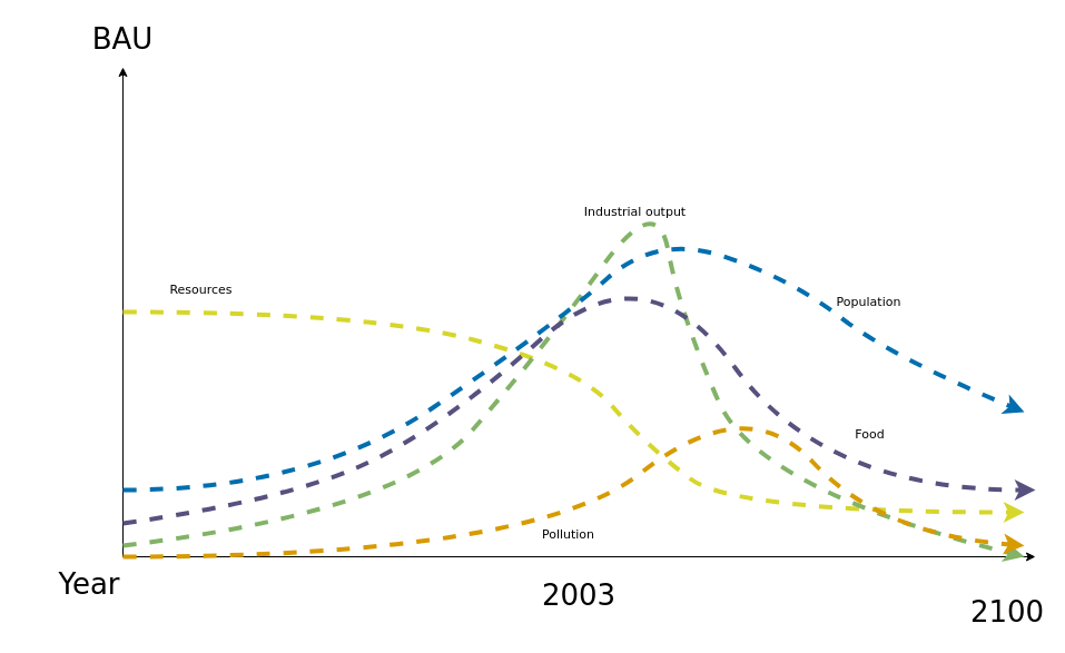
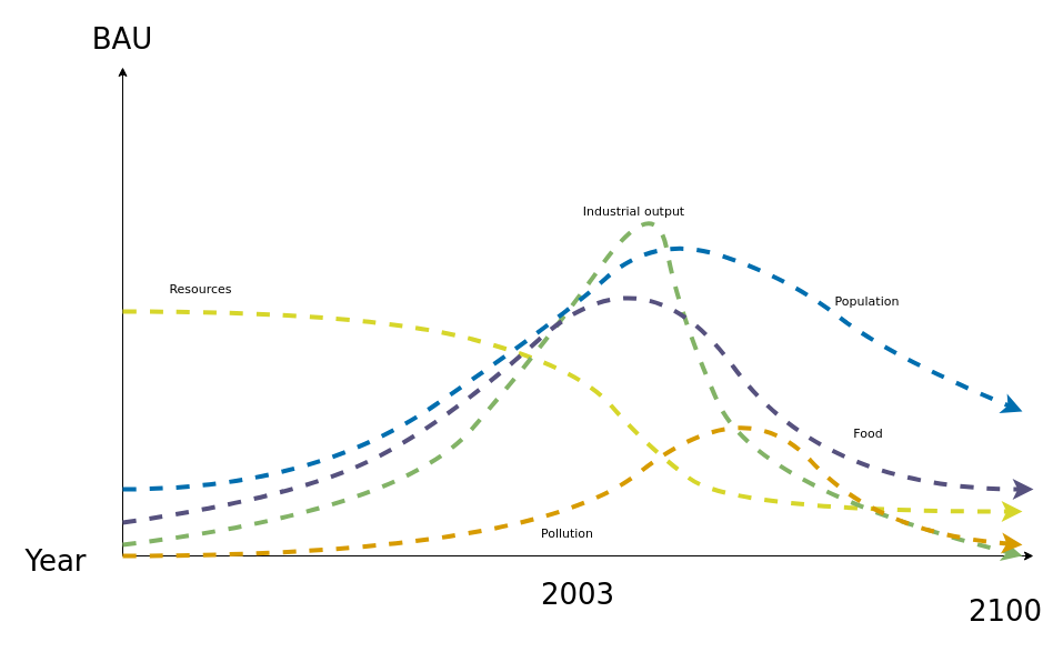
- <mxCell id="15" value="Year" style="text;html=1;strokeColor=none;fillColor=none;align=center;verticalAlign=middle;whiteSpace=wrap;rounded=0;labelBackgroundColor=none;fontFamily=Dejavu Sans;opacity=20;fontSize=26;" vertex="1" parent="1"><mxGeometry x="50" y="510" width="60" height="30" as="geometry" /></mxCell>
+ <mxCell id="15" value="Year" style="text;html=1;strokeColor=none;fillColor=none;align=center;verticalAlign=middle;whiteSpace=wrap;rounded=0;labelBackgroundColor=none;fontFamily=Dejavu Sans;opacity=20;fontSize=26;" vertex="1" parent="1"><mxGeometry x="20" y="490" width="60" height="30" as="geometry" /></mxCell>
